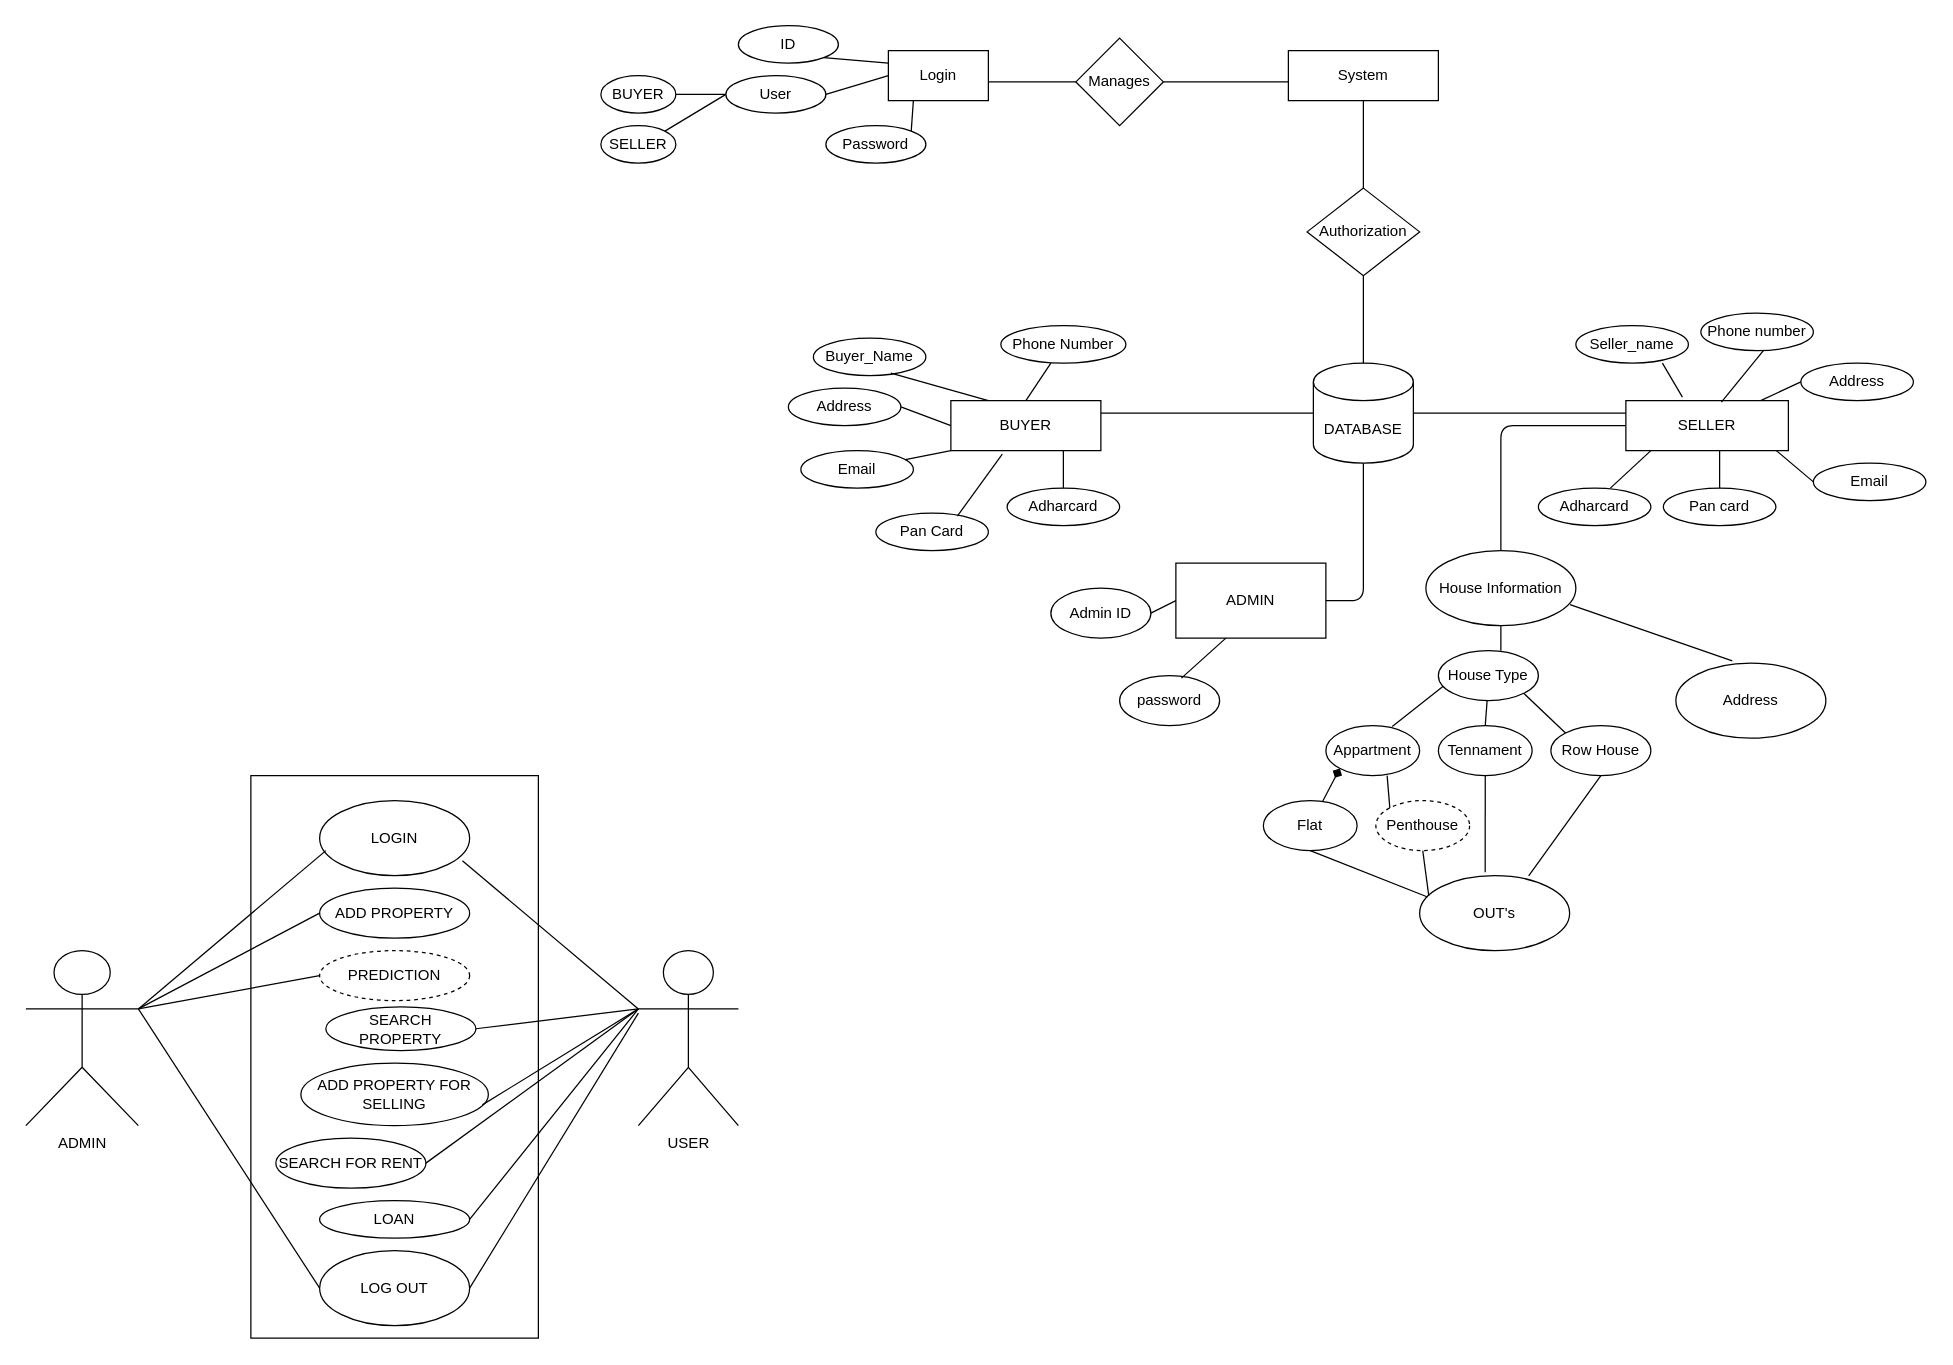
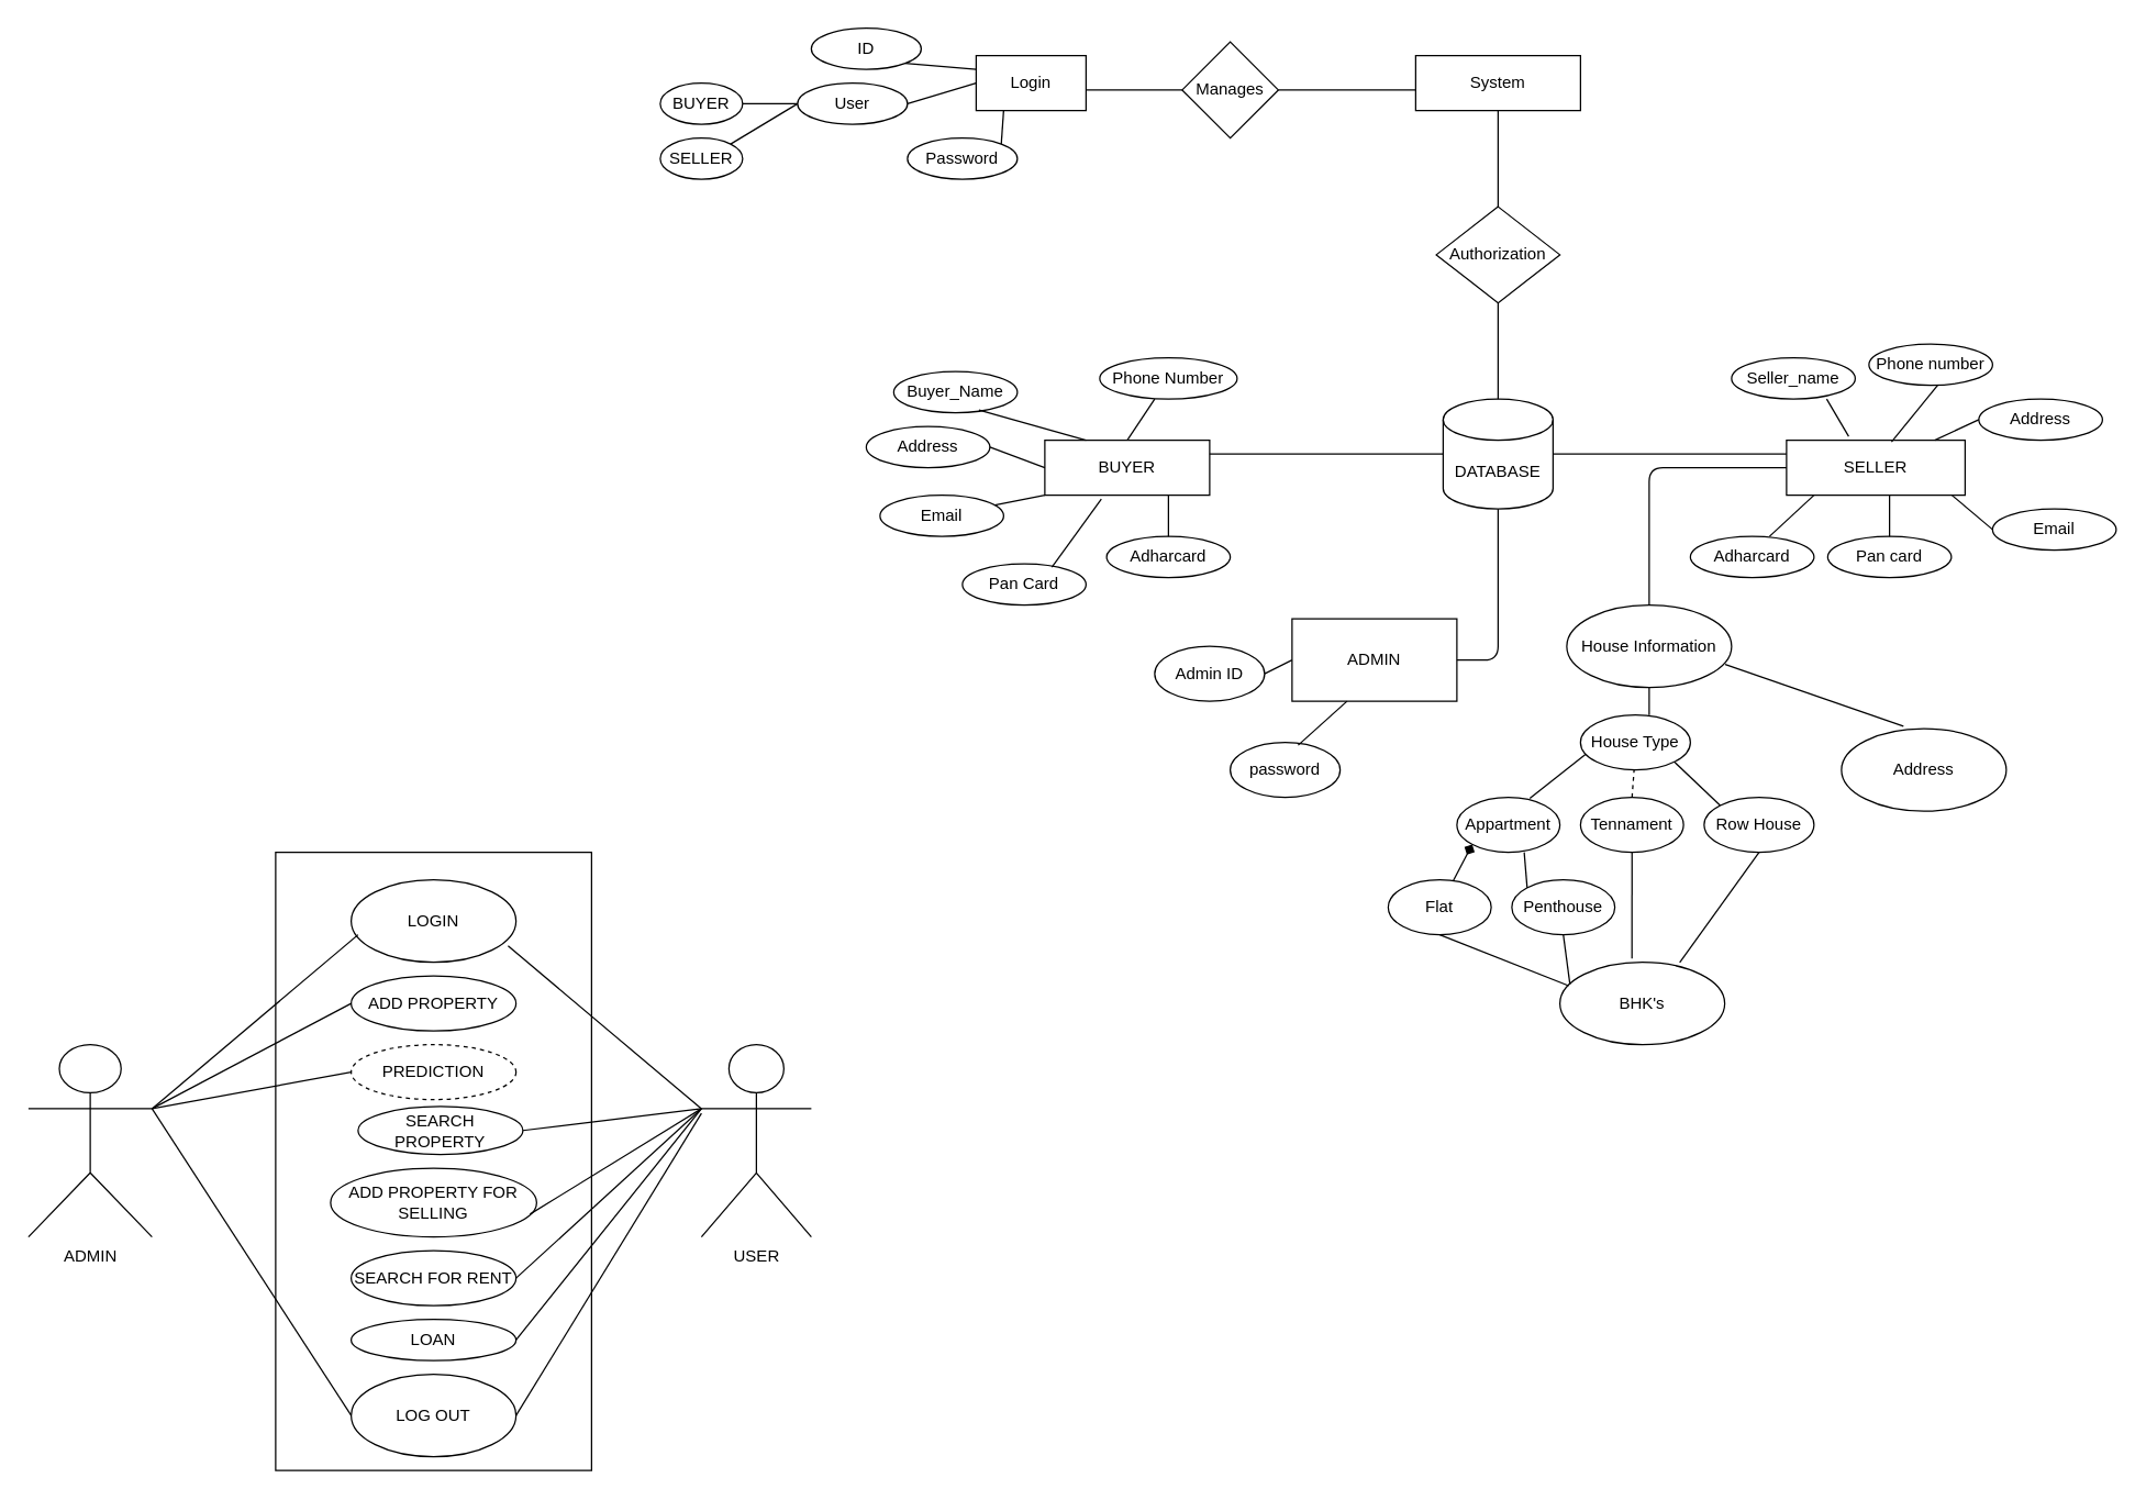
- <mxCell id="70" value="" style="endArrow=none;html=1;exitX=0.5;exitY=0;exitDx=0;exitDy=0;" parent="1" source="60" target="57" edge="1"><mxGeometry width="50" height="50" relative="1" as="geometry"><mxPoint x="1030" y="500" as="sourcePoint" /><mxPoint x="1080" y="450" as="targetPoint" /></mxGeometry></mxCell>
+ <mxCell id="70" value="" style="endArrow=none;html=1;exitX=0.5;exitY=0;exitDx=0;exitDy=0;dashed=1;" parent="1" source="60" target="57" edge="1"><mxGeometry width="50" height="50" relative="1" as="geometry"><mxPoint x="1030" y="500" as="sourcePoint" /><mxPoint x="1080" y="450" as="targetPoint" /></mxGeometry></mxCell>
- <mxCell id="61" value="Penthouse" style="ellipse;whiteSpace=wrap;html=1;dashed=1;" parent="1" vertex="1"><mxGeometry x="1100" y="640" width="75" height="40" as="geometry" /></mxCell>
+ <mxCell id="61" value="Penthouse" style="ellipse;whiteSpace=wrap;html=1;" parent="1" vertex="1"><mxGeometry x="1100" y="640" width="75" height="40" as="geometry" /></mxCell>
- <mxCell id="63" value="OUT's" style="ellipse;whiteSpace=wrap;html=1;" parent="1" vertex="1"><mxGeometry x="1135" y="700" width="120" height="60" as="geometry" /></mxCell>
+ <mxCell id="63" value="BHK's" style="ellipse;whiteSpace=wrap;html=1;" parent="1" vertex="1"><mxGeometry x="1135" y="700" width="120" height="60" as="geometry" /></mxCell>
- <mxCell id="86" value="SEARCH FOR RENT" style="ellipse;whiteSpace=wrap;html=1;" vertex="1" parent="1"><mxGeometry x="220" y="910" width="120" height="40" as="geometry" /></mxCell>
+ <mxCell id="86" value="SEARCH FOR RENT" style="ellipse;whiteSpace=wrap;html=1;" vertex="1" parent="1"><mxGeometry x="255" y="910" width="120" height="40" as="geometry" /></mxCell>
